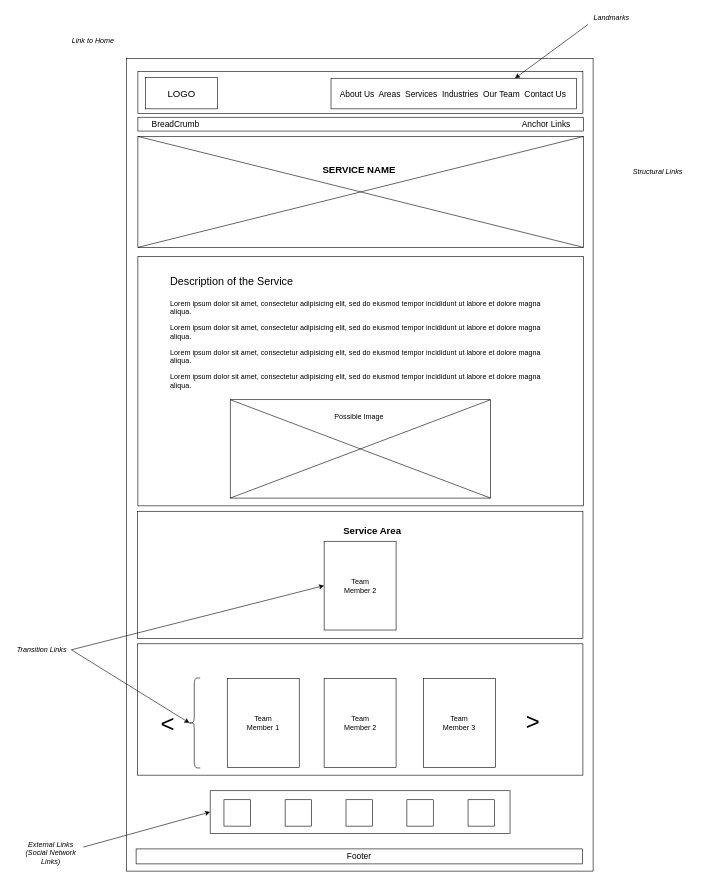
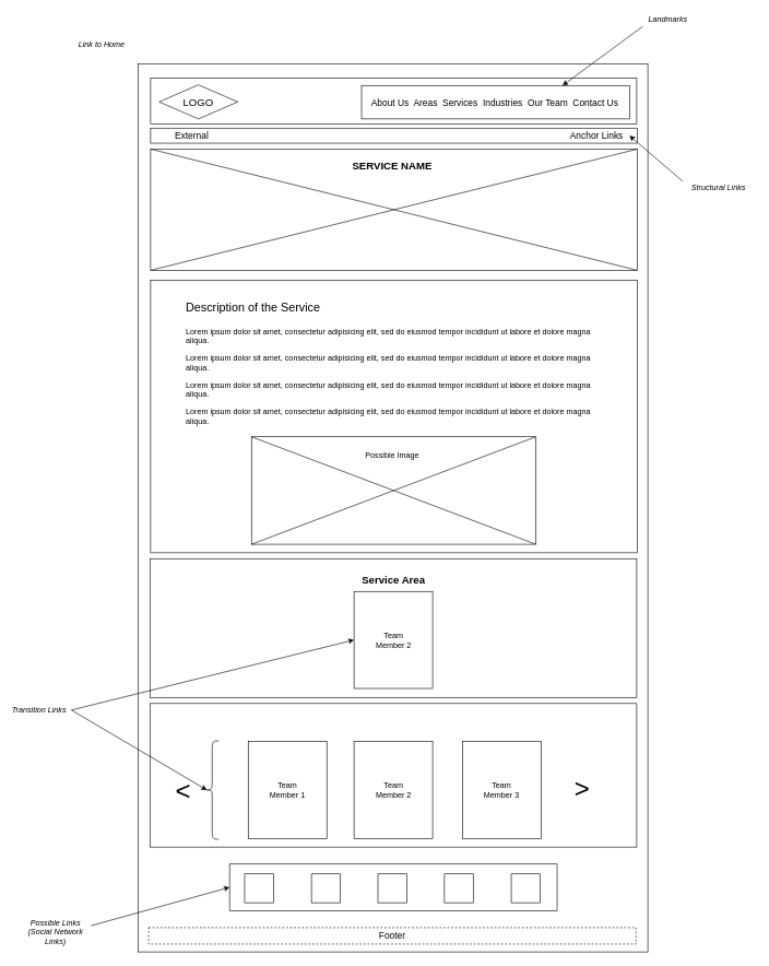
- <mxCell id="4" value="&lt;font style=&quot;font-size: 16px&quot;&gt;LOGO&lt;/font&gt;" style="rounded=0;whiteSpace=wrap;html=1;fillColor=none;" parent="1" vertex="1"><mxGeometry x="242" y="129" width="120" height="52" as="geometry" /></mxCell>
+ <mxCell id="4" value="&lt;font style=&quot;font-size: 16px&quot;&gt;LOGO&lt;/font&gt;" style="rhombus;whiteSpace=wrap;html=1;fillColor=none;" parent="1" vertex="1"><mxGeometry x="242" y="129" width="120" height="52" as="geometry" /></mxCell>
- <mxCell id="44" value="&lt;font style=&quot;font-size: 14px&quot;&gt;BreadCrumb&lt;/font&gt;" style="text;html=1;strokeColor=none;fillColor=none;align=center;verticalAlign=middle;whiteSpace=wrap;rounded=0;" parent="1" vertex="1"><mxGeometry x="242" y="198.5" width="100" height="16" as="geometry" /></mxCell>
+ <mxCell id="44" value="&lt;font style=&quot;font-size: 14px&quot;&gt;External&lt;/font&gt;" style="text;html=1;strokeColor=none;fillColor=none;align=center;verticalAlign=middle;whiteSpace=wrap;rounded=0;" parent="1" vertex="1"><mxGeometry x="242" y="198.5" width="100" height="16" as="geometry" /></mxCell>
+ <mxCell id="43" value="" style="endArrow=classic;html=1;entryX=1;entryY=0.5;entryDx=0;entryDy=0;exitX=0;exitY=0;exitDx=0;exitDy=0;" parent="1" source="42" target="41" edge="1"><mxGeometry width="50" height="50" relative="1" as="geometry"><mxPoint x="122" y="204" as="sourcePoint" /><mxPoint x="172" y="154" as="targetPoint" /></mxGeometry></mxCell>
- <mxCell id="13" value="&lt;b&gt;&lt;font style=&quot;font-size: 16px&quot;&gt;SERVICE NAME&lt;br&gt;&lt;/font&gt;&lt;/b&gt;" style="text;html=1;strokeColor=none;fillColor=none;align=center;verticalAlign=middle;whiteSpace=wrap;rounded=0;" parent="1" vertex="1"><mxGeometry x="532" y="272" width="132" height="20" as="geometry" /></mxCell>
+ <mxCell id="13" value="&lt;b&gt;&lt;font style=&quot;font-size: 16px&quot;&gt;SERVICE NAME&lt;br&gt;&lt;/font&gt;&lt;/b&gt;" style="text;html=1;strokeColor=none;fillColor=none;align=center;verticalAlign=middle;whiteSpace=wrap;rounded=0;" parent="1" vertex="1"><mxGeometry x="532" y="242" width="132" height="20" as="geometry" /></mxCell>
- <mxCell id="37" value="&lt;b&gt;&lt;font style=&quot;font-size: 16px&quot;&gt;Service Area&lt;/font&gt;&lt;/b&gt;" style="text;html=1;strokeColor=none;fillColor=none;align=center;verticalAlign=middle;whiteSpace=wrap;rounded=0;" parent="34" vertex="1"><mxGeometry x="341.75" y="22" width="99.5" height="20" as="geometry" /></mxCell>
+ <mxCell id="37" value="&lt;b&gt;&lt;font style=&quot;font-size: 16px&quot;&gt;Service Area&lt;/font&gt;&lt;/b&gt;" style="text;html=1;strokeColor=none;fillColor=none;align=center;verticalAlign=middle;whiteSpace=wrap;rounded=0;" parent="34" vertex="1"><mxGeometry x="321.75" y="22" width="99.5" height="20" as="geometry" /></mxCell>
- <mxCell id="32" value="&lt;i&gt;Transition Links&lt;/i&gt;" style="text;html=1;strokeColor=none;fillColor=none;align=center;verticalAlign=middle;whiteSpace=wrap;rounded=0;" parent="1" vertex="1"><mxGeometry x="20" y="1073" width="98" height="20" as="geometry" /></mxCell>
+ <mxCell id="32" value="&lt;i&gt;Transition Links&lt;/i&gt;" style="text;html=1;strokeColor=none;fillColor=none;align=center;verticalAlign=middle;whiteSpace=wrap;rounded=0;" parent="1" vertex="1"><mxGeometry x="10" y="1073" width="98" height="20" as="geometry" /></mxCell>
- <mxCell id="45" value="&lt;i&gt;External Links (Social Network Links)&lt;/i&gt;" style="text;html=1;strokeColor=none;fillColor=none;align=center;verticalAlign=middle;whiteSpace=wrap;rounded=0;" vertex="1" parent="1"><mxGeometry x="30" y="1412" width="108" height="20" as="geometry" /></mxCell>
+ <mxCell id="45" value="&lt;i&gt;Possible Links (Social Network Links)&lt;/i&gt;" style="text;html=1;strokeColor=none;fillColor=none;align=center;verticalAlign=middle;whiteSpace=wrap;rounded=0;" vertex="1" parent="1"><mxGeometry x="30" y="1412" width="108" height="20" as="geometry" /></mxCell>
- <mxCell id="31" value="&lt;font style=&quot;font-size: 14px&quot;&gt;Footer&lt;/font&gt;" style="rounded=0;whiteSpace=wrap;html=1;strokeColor=#000000;fillColor=none;" parent="1" vertex="1"><mxGeometry x="226" y="1415" width="744" height="25" as="geometry" /></mxCell>
+ <mxCell id="31" value="&lt;font style=&quot;font-size: 14px&quot;&gt;Footer&lt;/font&gt;" style="rounded=0;whiteSpace=wrap;html=1;strokeColor=#000000;fillColor=none;dashed=1;" parent="1" vertex="1"><mxGeometry x="226" y="1415" width="744" height="25" as="geometry" /></mxCell>
